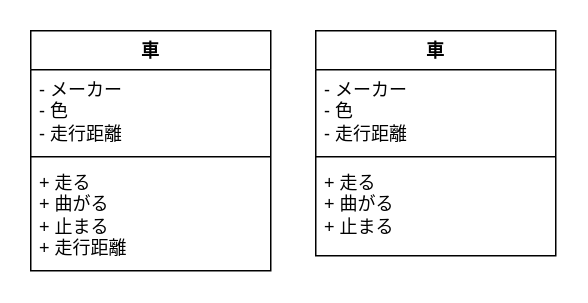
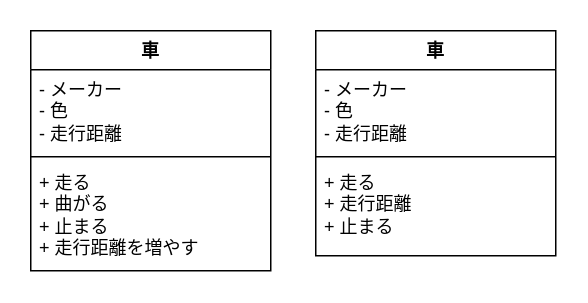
- <mxCell id="9" value="+ 走る&lt;div&gt;+ 曲がる&lt;/div&gt;&lt;div&gt;+ 止まる&lt;/div&gt;" style="text;strokeColor=none;fillColor=none;align=left;verticalAlign=top;spacingLeft=4;spacingRight=4;overflow=hidden;rotatable=0;points=[[0,0.5],[1,0.5]];portConstraint=eastwest;whiteSpace=wrap;html=1;" vertex="1" parent="6"><mxGeometry y="88" width="160" height="62" as="geometry" /></mxCell>
+ <mxCell id="9" value="+ 走る&lt;div&gt;+ 走行距離&lt;/div&gt;&lt;div&gt;+ 止まる&lt;/div&gt;" style="text;strokeColor=none;fillColor=none;align=left;verticalAlign=top;spacingLeft=4;spacingRight=4;overflow=hidden;rotatable=0;points=[[0,0.5],[1,0.5]];portConstraint=eastwest;whiteSpace=wrap;html=1;" vertex="1" parent="6"><mxGeometry y="88" width="160" height="62" as="geometry" /></mxCell>
- <mxCell id="5" value="+ 走る&lt;div&gt;+ 曲がる&lt;/div&gt;&lt;div&gt;+ 止まる&lt;/div&gt;&lt;div&gt;+ 走行距離&lt;/div&gt;" style="text;strokeColor=none;fillColor=none;align=left;verticalAlign=top;spacingLeft=4;spacingRight=4;overflow=hidden;rotatable=0;points=[[0,0.5],[1,0.5]];portConstraint=eastwest;whiteSpace=wrap;html=1;" vertex="1" parent="2"><mxGeometry y="88" width="160" height="72" as="geometry" /></mxCell>
+ <mxCell id="5" value="+ 走る&lt;div&gt;+ 曲がる&lt;/div&gt;&lt;div&gt;+ 止まる&lt;/div&gt;&lt;div&gt;+ 走行距離を増やす&lt;/div&gt;" style="text;strokeColor=none;fillColor=none;align=left;verticalAlign=top;spacingLeft=4;spacingRight=4;overflow=hidden;rotatable=0;points=[[0,0.5],[1,0.5]];portConstraint=eastwest;whiteSpace=wrap;html=1;" vertex="1" parent="2"><mxGeometry y="88" width="160" height="72" as="geometry" /></mxCell>
